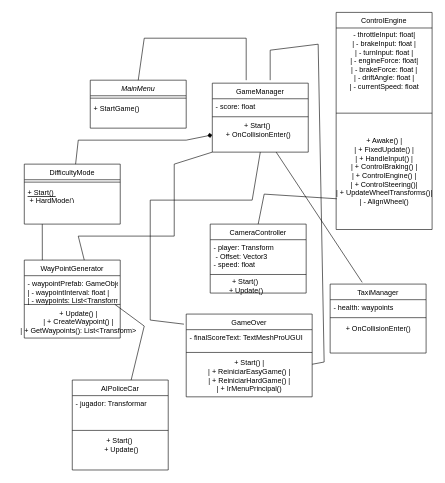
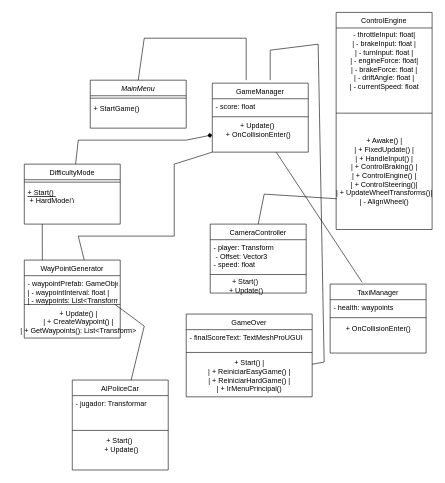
- <mxCell id="15" value="&lt;font style=&quot;vertical-align: inherit;&quot;&gt;&lt;font style=&quot;vertical-align: inherit;&quot;&gt;&lt;font style=&quot;vertical-align: inherit;&quot;&gt;&lt;font style=&quot;vertical-align: inherit;&quot;&gt;+ Start()&amp;nbsp;&lt;/font&gt;&lt;/font&gt;&lt;/font&gt;&lt;/font&gt;&lt;div&gt;&lt;font style=&quot;vertical-align: inherit;&quot;&gt;&lt;font style=&quot;vertical-align: inherit;&quot;&gt;+ OnCollisionEnter()&lt;/font&gt;&lt;/font&gt;&lt;/div&gt;" style="text;html=1;align=center;verticalAlign=middle;resizable=0;points=[];autosize=1;strokeColor=none;fillColor=none;" vertex="1" parent="1"><mxGeometry x="365" y="196" width="130" height="40" as="geometry" /></mxCell>
+ <mxCell id="15" value="&lt;font style=&quot;vertical-align: inherit;&quot;&gt;&lt;font style=&quot;vertical-align: inherit;&quot;&gt;&lt;font style=&quot;vertical-align: inherit;&quot;&gt;&lt;font style=&quot;vertical-align: inherit;&quot;&gt;+ Update()&amp;nbsp;&lt;/font&gt;&lt;/font&gt;&lt;/font&gt;&lt;/font&gt;&lt;div&gt;&lt;font style=&quot;vertical-align: inherit;&quot;&gt;&lt;font style=&quot;vertical-align: inherit;&quot;&gt;+ OnCollisionEnter()&lt;/font&gt;&lt;/font&gt;&lt;/div&gt;" style="text;html=1;align=center;verticalAlign=middle;resizable=0;points=[];autosize=1;strokeColor=none;fillColor=none;" vertex="1" parent="1"><mxGeometry x="365" y="196" width="130" height="40" as="geometry" /></mxCell>
- <mxCell id="36" value="" style="endArrow=none;html=1;rounded=0;entryX=0.5;entryY=1;entryDx=0;entryDy=0;exitX=-0.018;exitY=0.122;exitDx=0;exitDy=0;exitPerimeter=0;" edge="1" parent="1" source="28" target="8"><mxGeometry width="50" height="50" relative="1" as="geometry"><mxPoint x="250" y="563" as="sourcePoint" /><mxPoint x="590" y="343" as="targetPoint" /><Array as="points"><mxPoint x="250" y="533" /><mxPoint x="250" y="333" /><mxPoint x="420" y="333" /></Array></mxGeometry></mxCell>
